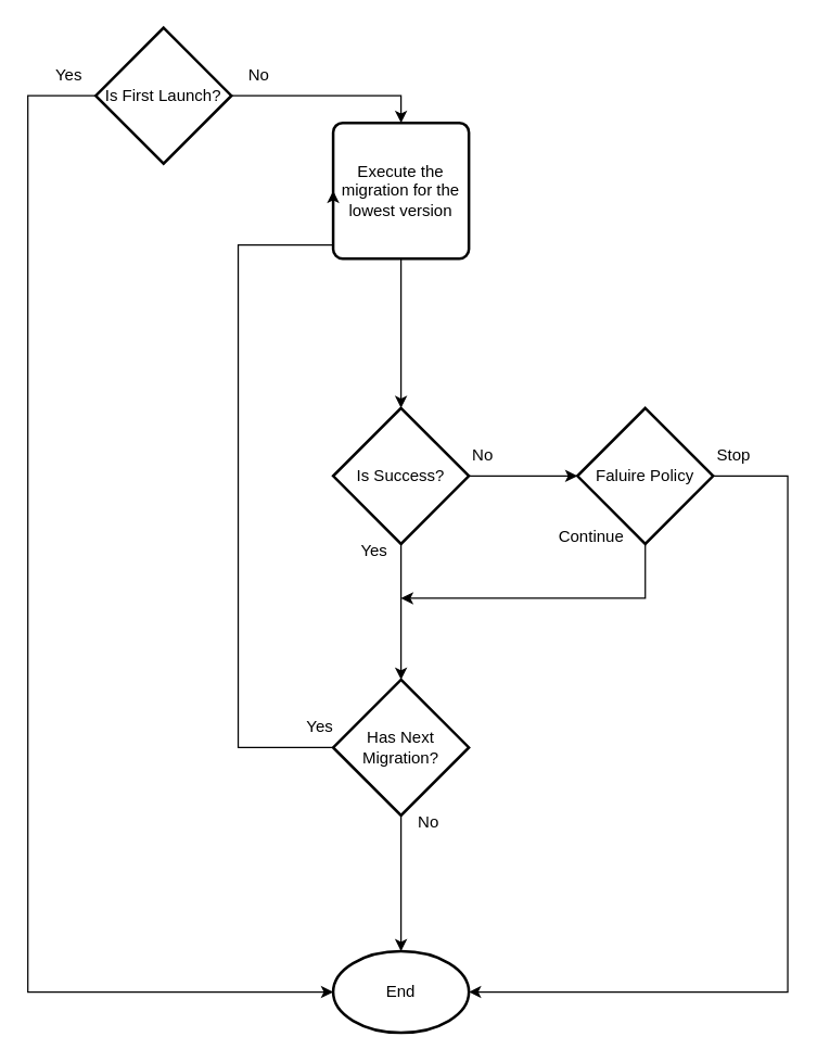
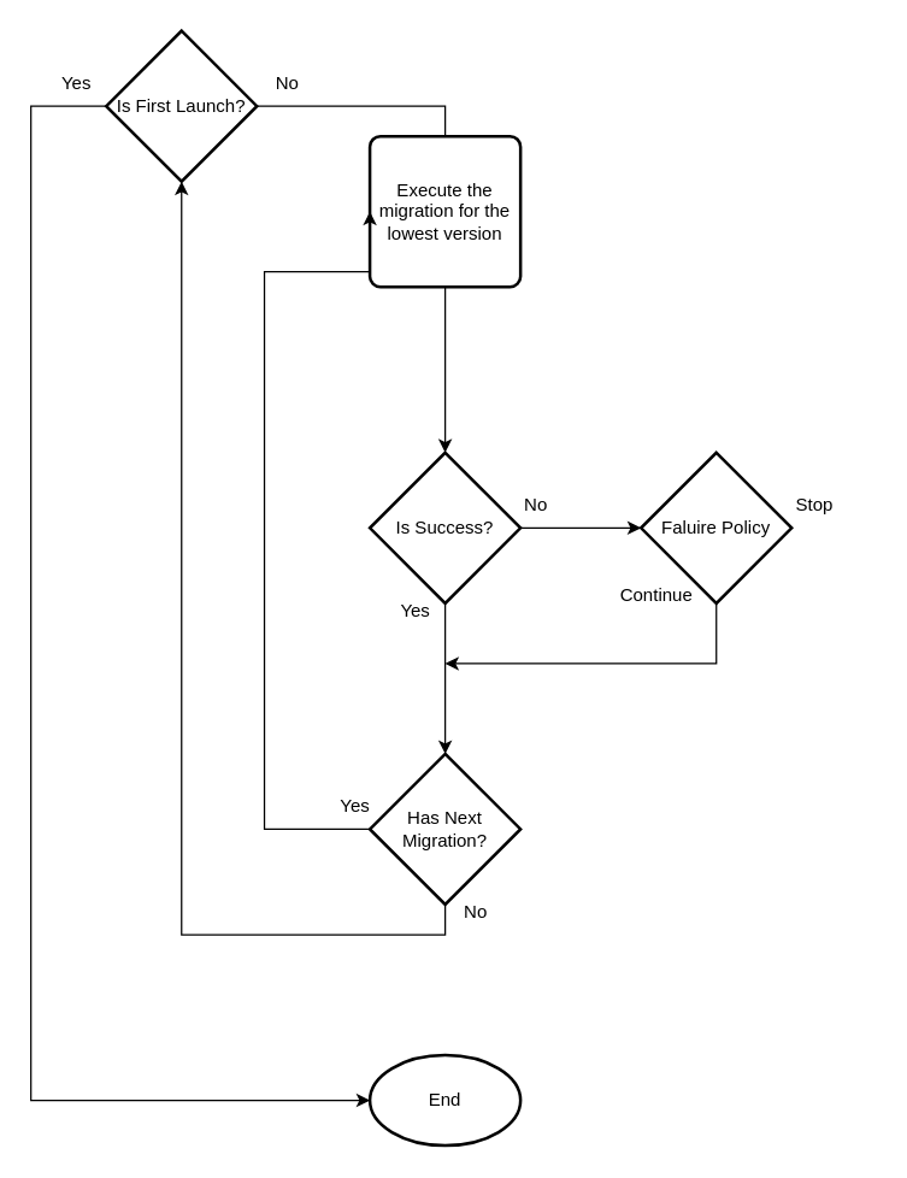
- <mxCell id="3" style="edgeStyle=orthogonalEdgeStyle;rounded=0;orthogonalLoop=1;jettySize=auto;html=1;exitX=1;exitY=0.5;exitDx=0;exitDy=0;exitPerimeter=0;entryX=0.5;entryY=0;entryDx=0;entryDy=0;" edge="1" parent="1" source="4" target="7"><mxGeometry relative="1" as="geometry" /></mxCell>
+ <mxCell id="3" style="edgeStyle=orthogonalEdgeStyle;rounded=0;orthogonalLoop=1;jettySize=auto;html=1;exitX=1;exitY=0.5;exitDx=0;exitDy=0;exitPerimeter=0;entryX=0.5;entryY=0;entryDx=0;entryDy=0;endArrow=none;" edge="1" parent="1" source="4" target="7"><mxGeometry relative="1" as="geometry" /></mxCell>
- <mxCell id="21" style="edgeStyle=orthogonalEdgeStyle;rounded=0;orthogonalLoop=1;jettySize=auto;html=1;exitX=1;exitY=0.5;exitDx=0;exitDy=0;exitPerimeter=0;entryX=1;entryY=0.5;entryDx=0;entryDy=0;entryPerimeter=0;" edge="1" parent="1" source="17" target="2"><mxGeometry relative="1" as="geometry"><Array as="points"><mxPoint x="580" y="350" /><mxPoint x="580" y="730" /></Array></mxGeometry></mxCell>
- <mxCell id="9" style="edgeStyle=orthogonalEdgeStyle;rounded=0;orthogonalLoop=1;jettySize=auto;html=1;exitX=0.5;exitY=1;exitDx=0;exitDy=0;exitPerimeter=0;" edge="1" parent="1" source="10" target="2"><mxGeometry relative="1" as="geometry" /></mxCell>
+ <mxCell id="9" style="edgeStyle=orthogonalEdgeStyle;rounded=0;orthogonalLoop=1;jettySize=auto;html=1;exitX=0.5;exitY=1;exitDx=0;exitDy=0;exitPerimeter=0;" edge="1" parent="1" source="10" target="4"><mxGeometry relative="1" as="geometry" /></mxCell>
